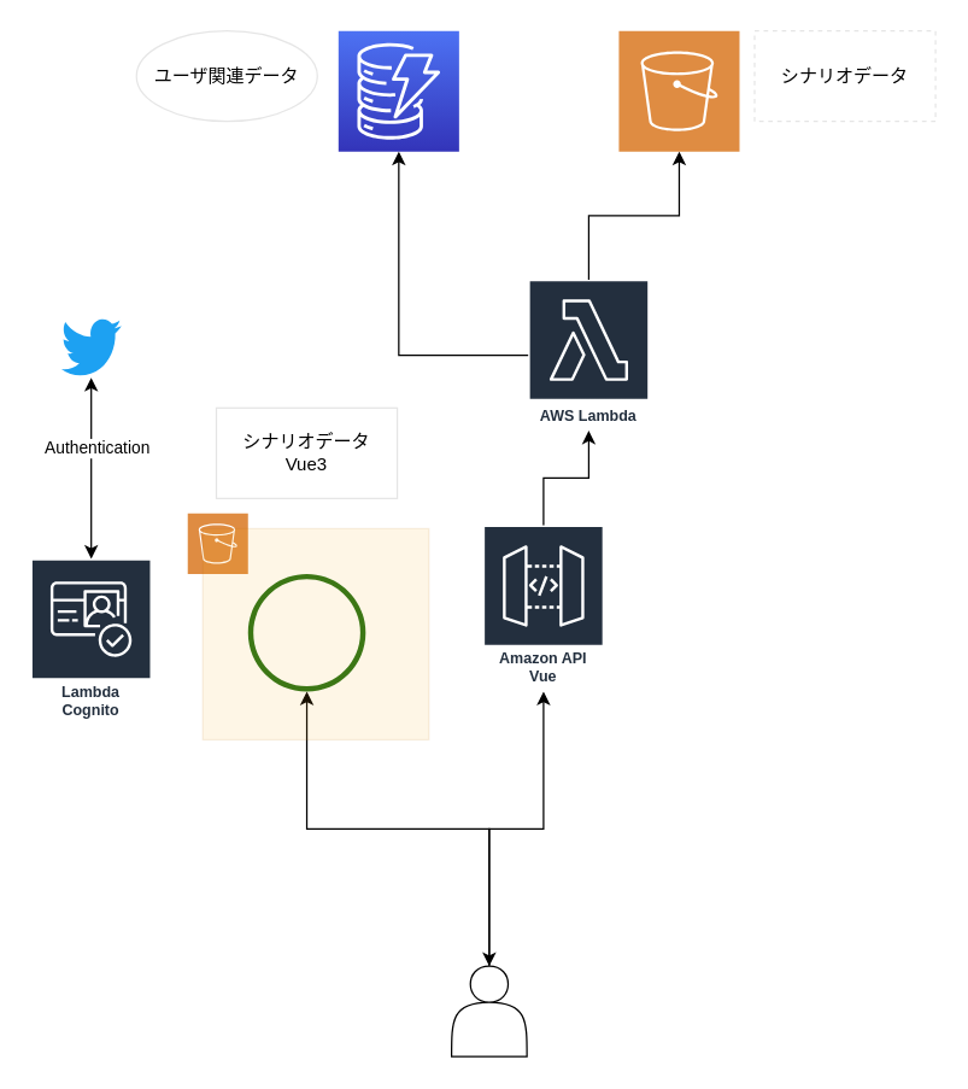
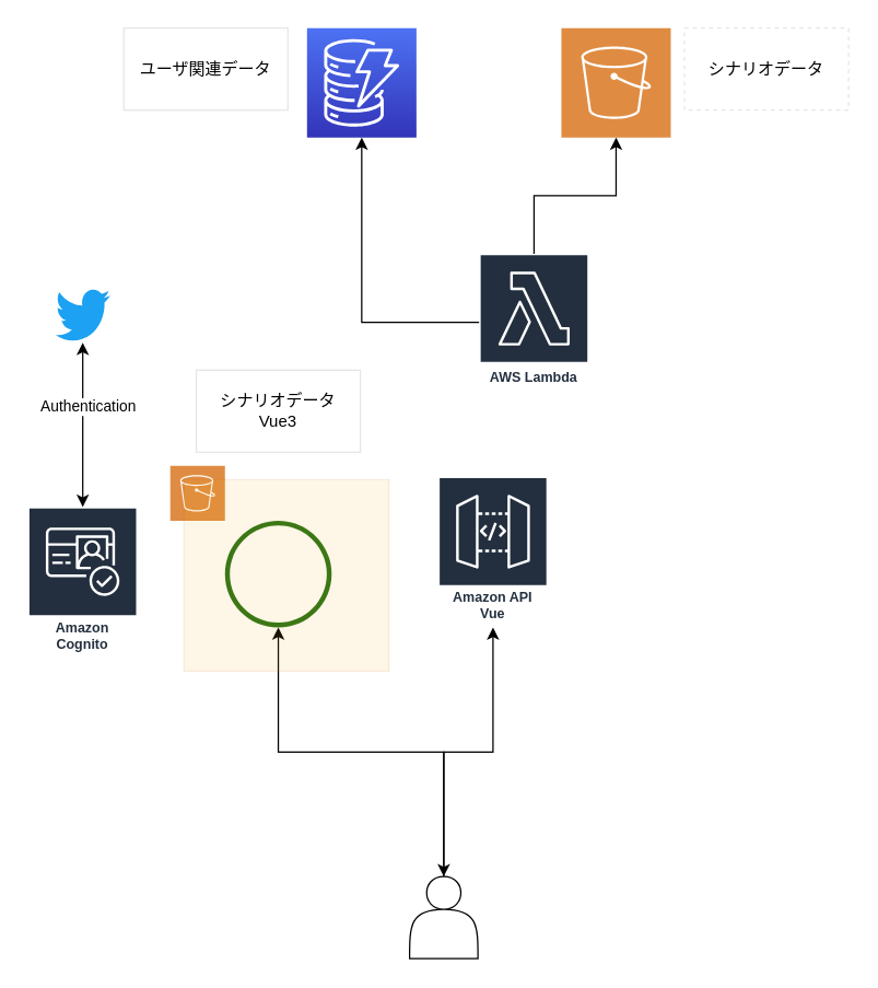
- <mxCell id="20" value="ユーザ関連データ" style="ellipse;whiteSpace=wrap;html=1;fillColor=none;opacity=10;" vertex="1" parent="1"><mxGeometry x="90" y="20" width="120" height="60" as="geometry" /></mxCell>
+ <mxCell id="20" value="ユーザ関連データ" style="whiteSpace=wrap;html=1;fillColor=none;opacity=10;" vertex="1" parent="1"><mxGeometry x="90" y="20" width="120" height="60" as="geometry" /></mxCell>
- <mxCell id="6" style="edgeStyle=orthogonalEdgeStyle;rounded=0;orthogonalLoop=1;jettySize=auto;html=1;" edge="1" parent="1" source="7" target="16"><mxGeometry relative="1" as="geometry" /></mxCell>
- <mxCell id="13" value="Lambda Cognito" style="outlineConnect=0;fontColor=#232F3E;gradientColor=none;strokeColor=#ffffff;fillColor=#232F3E;dashed=0;verticalLabelPosition=middle;verticalAlign=bottom;align=center;html=1;whiteSpace=wrap;fontSize=10;fontStyle=1;spacing=3;shape=mxgraph.aws4.productIcon;prIcon=mxgraph.aws4.cognito;" vertex="1" parent="1"><mxGeometry x="20" y="370" width="80" height="110" as="geometry" /></mxCell>
+ <mxCell id="13" value="Amazon Cognito" style="outlineConnect=0;fontColor=#232F3E;gradientColor=none;strokeColor=#ffffff;fillColor=#232F3E;dashed=0;verticalLabelPosition=middle;verticalAlign=bottom;align=center;html=1;whiteSpace=wrap;fontSize=10;fontStyle=1;spacing=3;shape=mxgraph.aws4.productIcon;prIcon=mxgraph.aws4.cognito;" vertex="1" parent="1"><mxGeometry x="20" y="370" width="80" height="110" as="geometry" /></mxCell>
